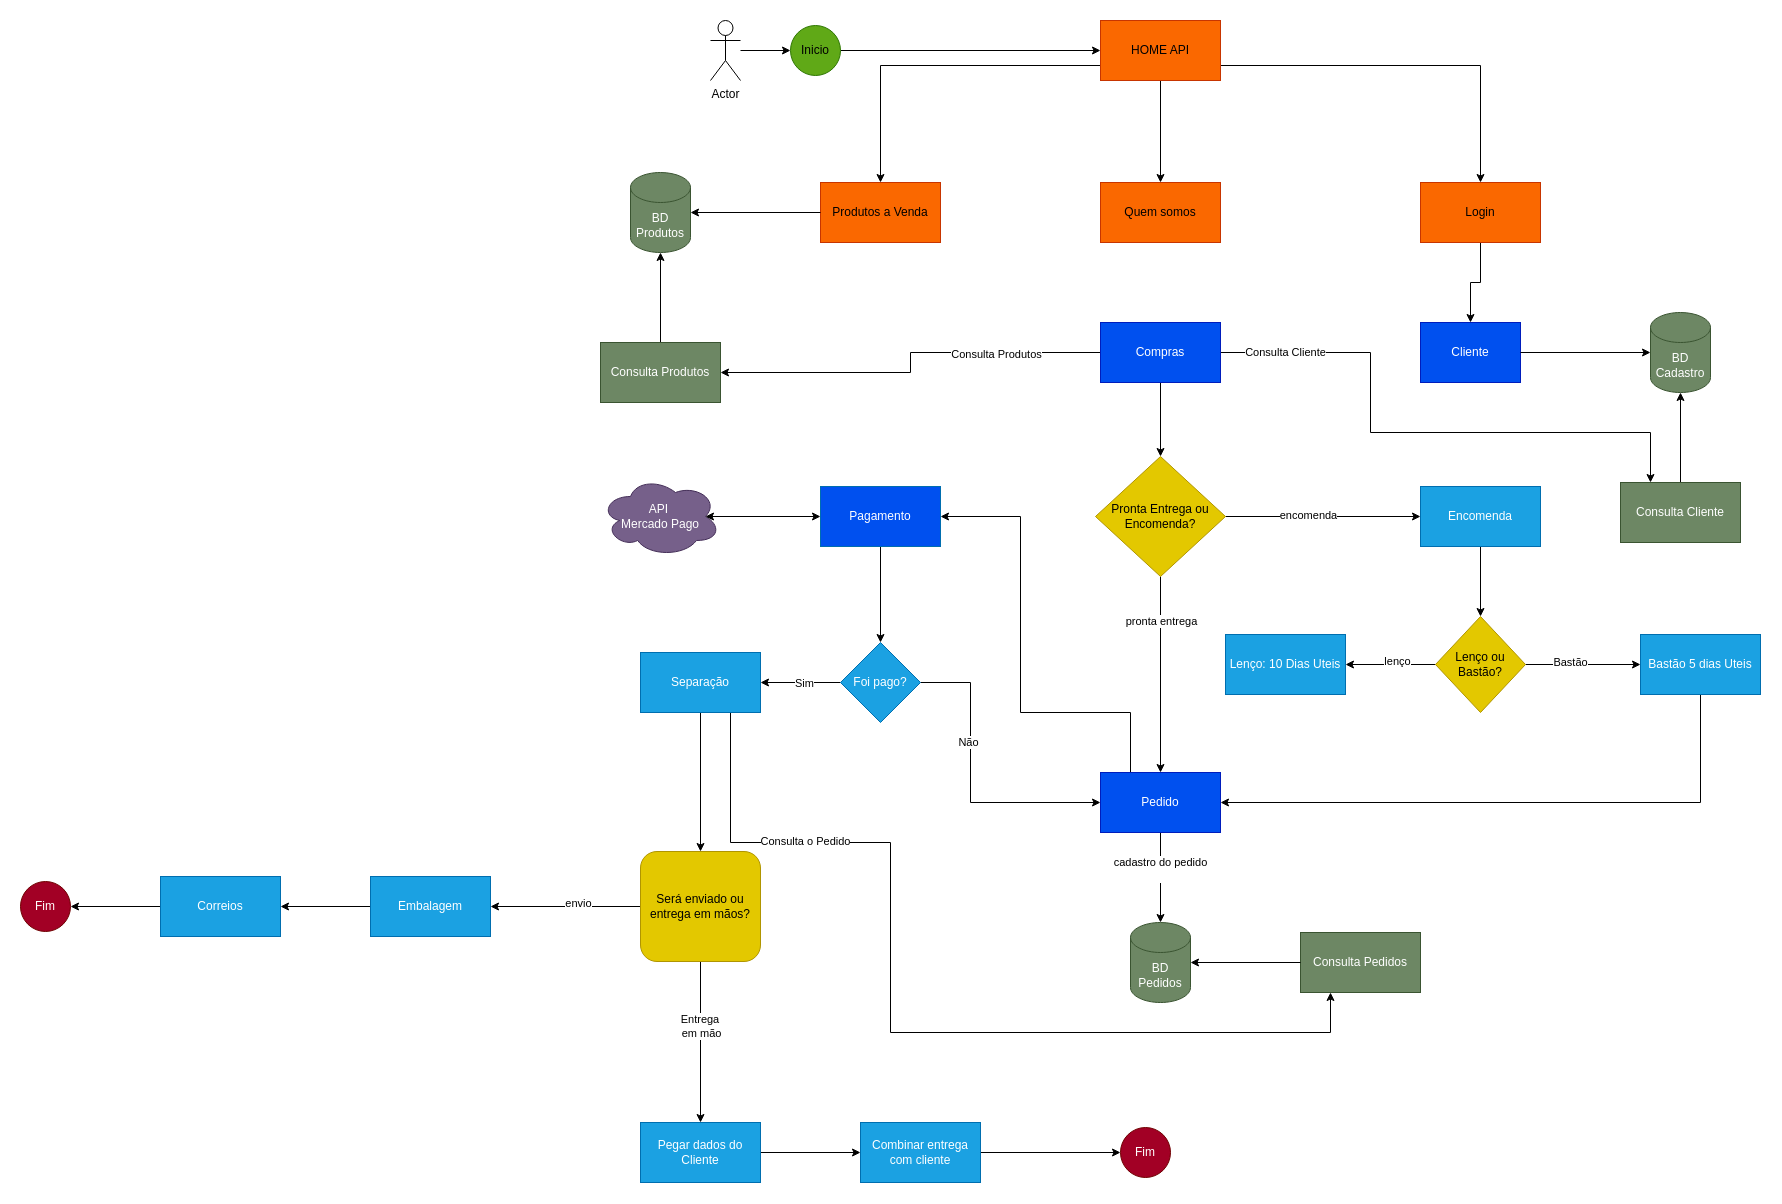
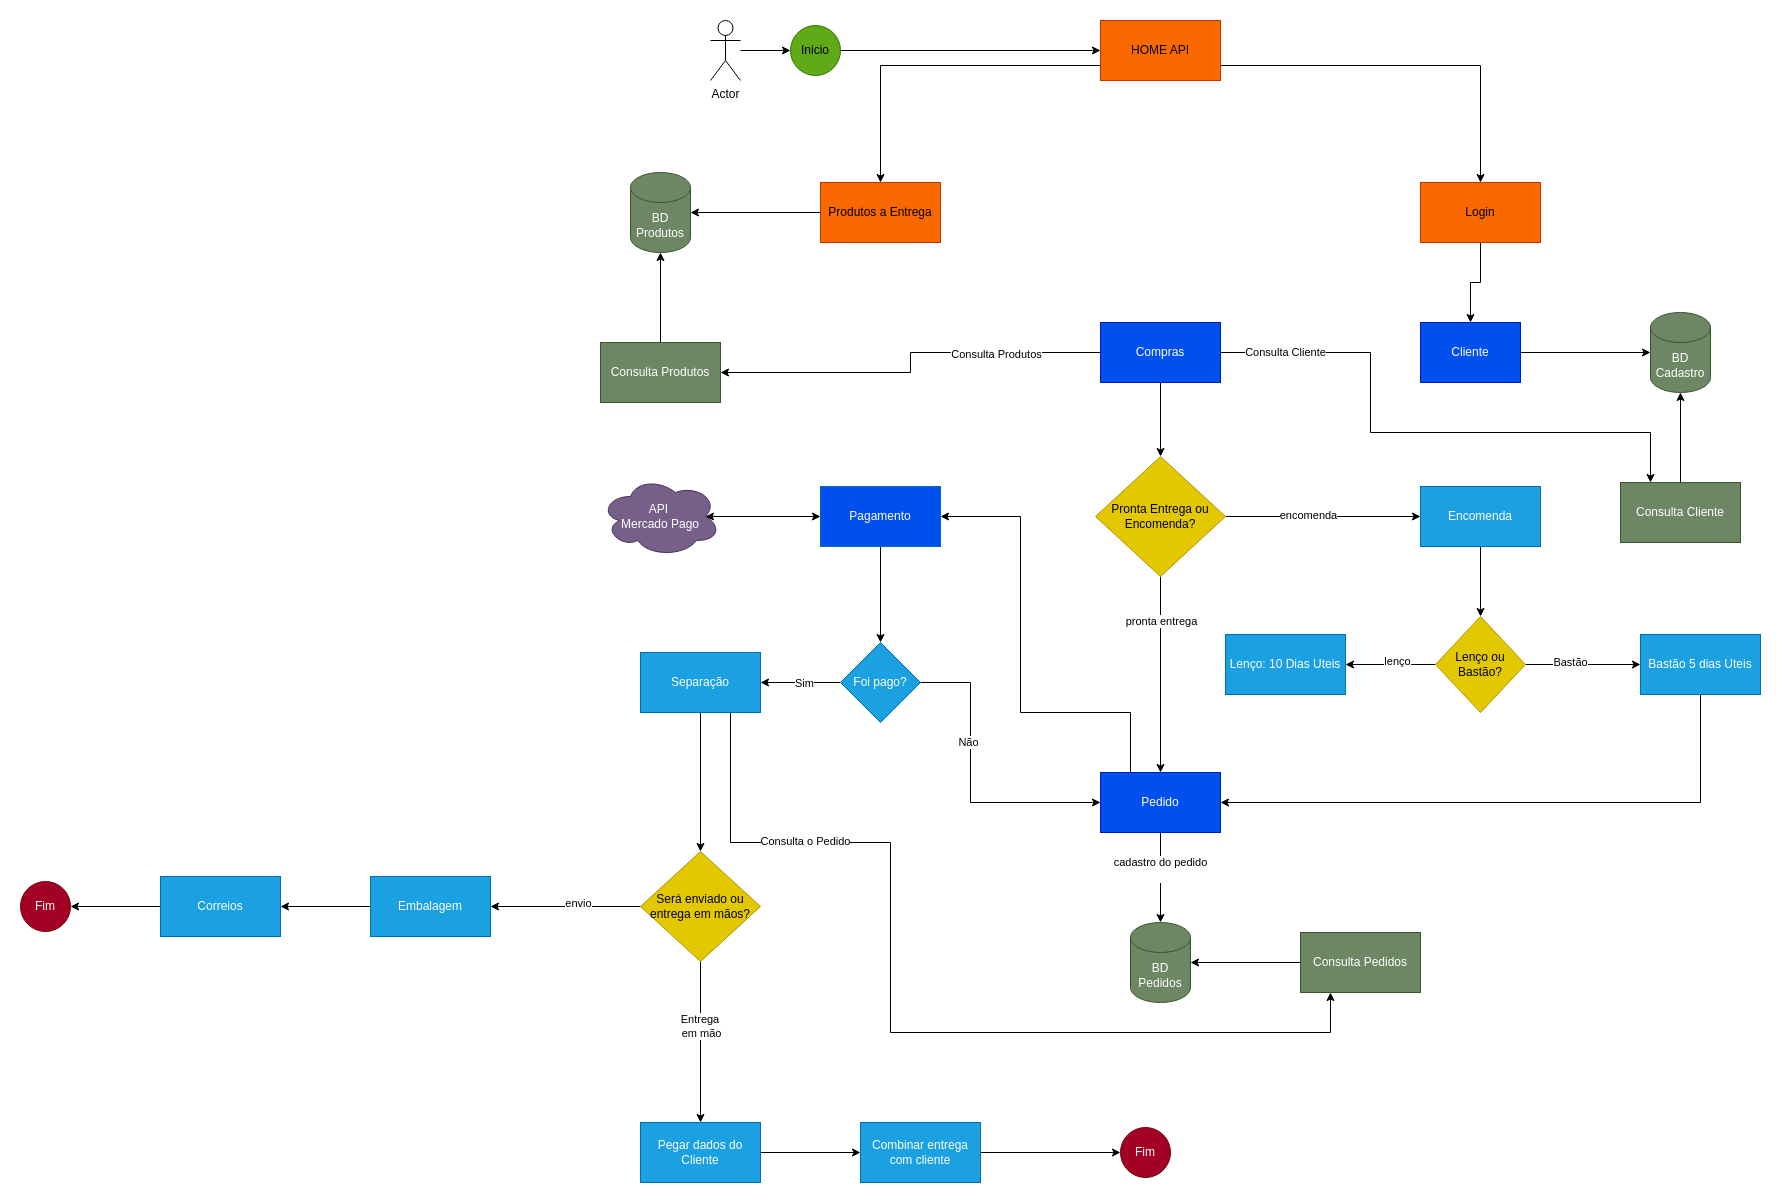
- <mxCell id="5" value="" style="edgeStyle=orthogonalEdgeStyle;rounded=0;orthogonalLoop=1;jettySize=auto;html=1;" edge="1" parent="1" source="7" target="9"><mxGeometry relative="1" as="geometry" /></mxCell>
- <mxCell id="8" value="Produtos a Venda" style="rounded=0;whiteSpace=wrap;html=1;fillColor=#fa6800;fontColor=#000000;strokeColor=#C73500;" vertex="1" parent="1"><mxGeometry x="820" y="182" width="120" height="60" as="geometry" /></mxCell>
+ <mxCell id="8" value="Produtos a Entrega" style="rounded=0;whiteSpace=wrap;html=1;fillColor=#fa6800;fontColor=#000000;strokeColor=#C73500;" vertex="1" parent="1"><mxGeometry x="820" y="182" width="120" height="60" as="geometry" /></mxCell>
- <mxCell id="9" value="Quem somos" style="rounded=0;whiteSpace=wrap;html=1;fillColor=#fa6800;fontColor=#000000;strokeColor=#C73500;" vertex="1" parent="1"><mxGeometry x="1100" y="182" width="120" height="60" as="geometry" /></mxCell>
- <mxCell id="33" value="Será enviado ou entrega em mãos?" style="whiteSpace=wrap;html=1;fillColor=#e3c800;fontColor=#000000;strokeColor=#B09500;rounded=1;" vertex="1" parent="1"><mxGeometry x="640" y="851" width="120" height="110" as="geometry" /></mxCell>
+ <mxCell id="33" value="Será enviado ou entrega em mãos?" style="rhombus;whiteSpace=wrap;html=1;rounded=0;fillColor=#e3c800;fontColor=#000000;strokeColor=#B09500;" vertex="1" parent="1"><mxGeometry x="640" y="851" width="120" height="110" as="geometry" /></mxCell>
